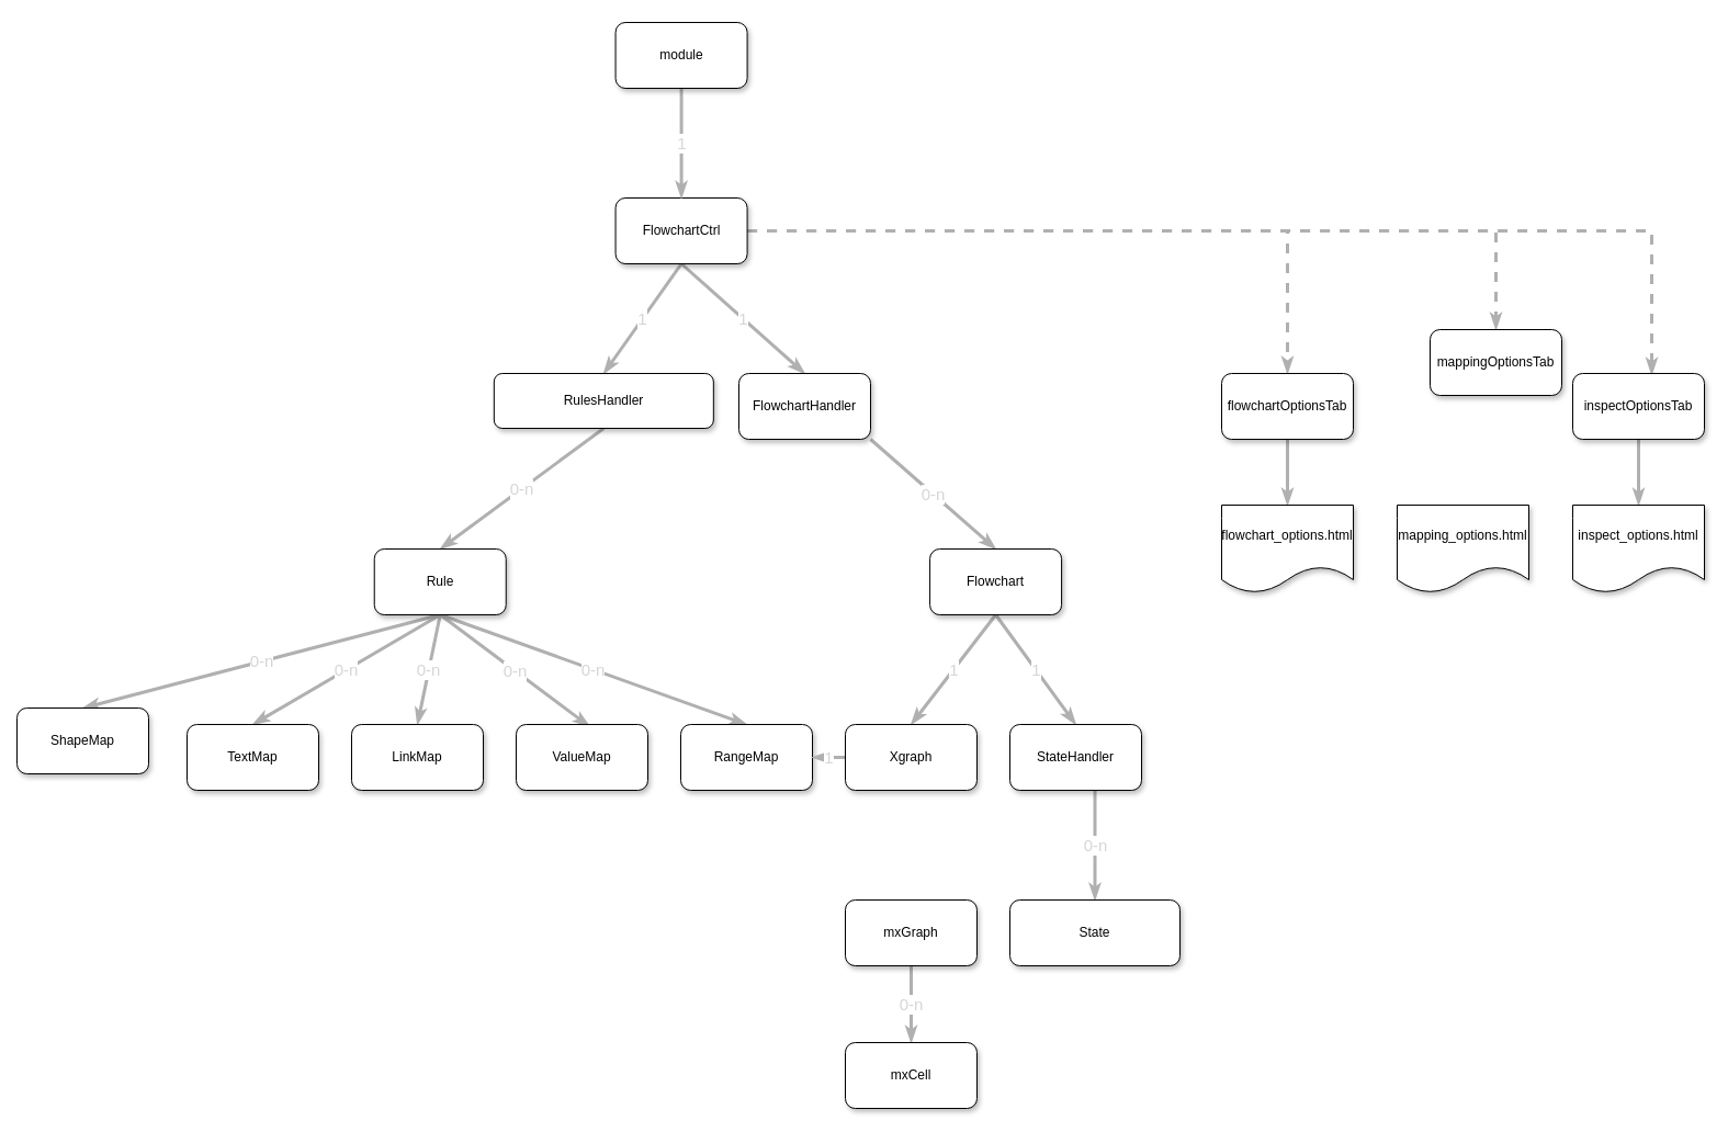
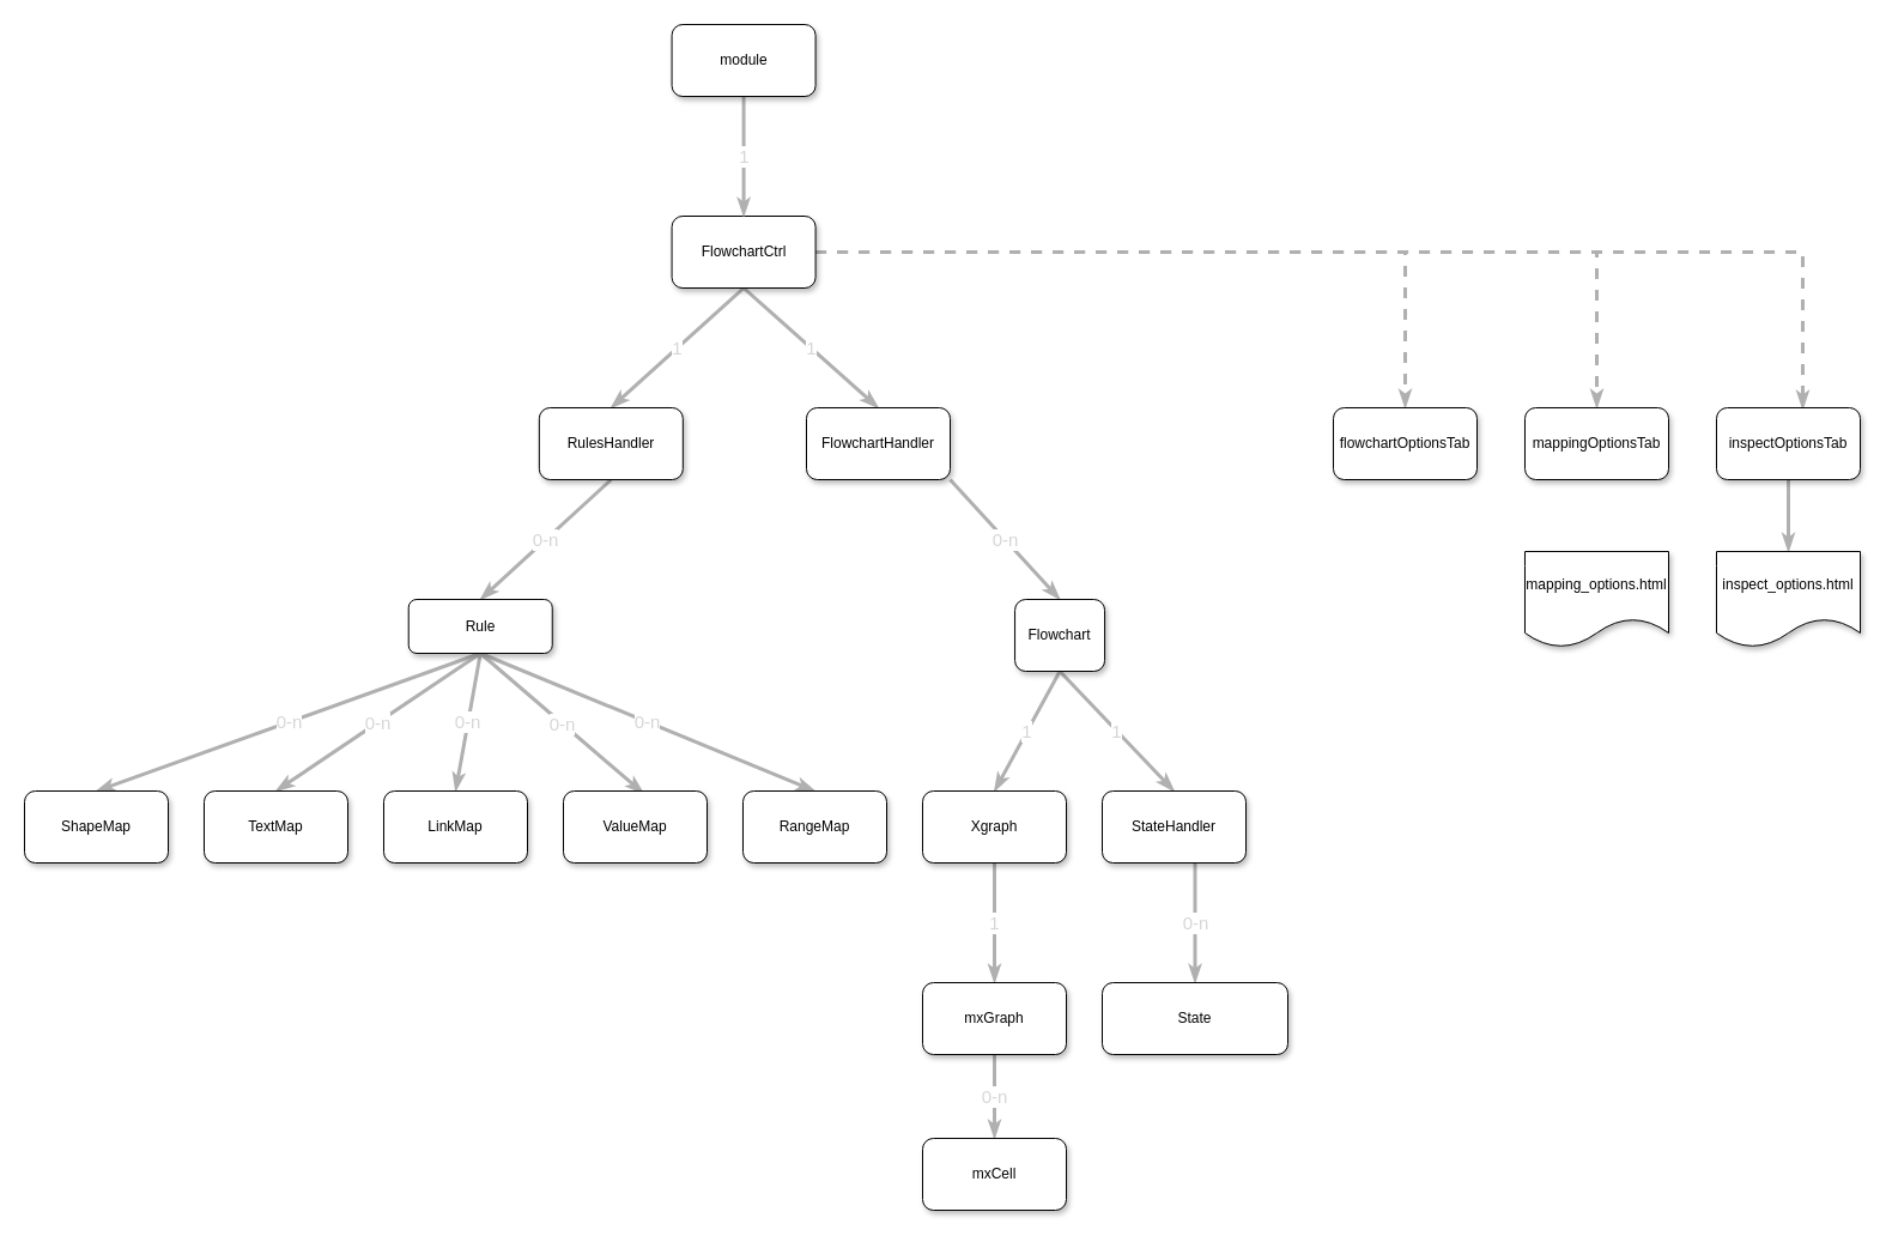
- <mxCell id="38" value="mappingOptionsTab" style="rounded=1;whiteSpace=wrap;html=1;fillColor=#FFFFFF;strokeColor=#000000;labelBorderColor=none;shadow=1;gradientColor=none;" parent="1" vertex="1"><mxGeometry x="1303" y="300" width="120" height="60" as="geometry" /></mxCell>
+ <mxCell id="38" value="mappingOptionsTab" style="rounded=1;whiteSpace=wrap;html=1;fillColor=#FFFFFF;strokeColor=#000000;labelBorderColor=none;shadow=1;gradientColor=none;" parent="1" vertex="1"><mxGeometry x="1273" y="340" width="120" height="60" as="geometry" /></mxCell>
- <mxCell id="11" value="RulesHandler" style="rounded=1;whiteSpace=wrap;html=1;fillColor=#FFFFFF;strokeColor=#000000;labelBorderColor=none;shadow=1;gradientColor=none;" parent="1" vertex="1"><mxGeometry x="449.829" y="340" width="200" height="50" as="geometry" /></mxCell>
+ <mxCell id="11" value="RulesHandler" style="rounded=1;whiteSpace=wrap;html=1;fillColor=#FFFFFF;strokeColor=#000000;labelBorderColor=none;shadow=1;gradientColor=none;" parent="1" vertex="1"><mxGeometry x="449.829" y="340" width="120" height="60" as="geometry" /></mxCell>
- <mxCell id="36" style="edgeStyle=orthogonalEdgeStyle;rounded=0;orthogonalLoop=1;jettySize=auto;html=1;endArrow=classicThin;endFill=1;labelBorderColor=none;labelBackgroundColor=#ffffff;strokeColor=#B0B0B0;strokeWidth=3;fontColor=#D6D6D6;fontSize=15;" parent="1" source="37" target="41" edge="1"><mxGeometry relative="1" as="geometry" /></mxCell>
- <mxCell id="41" value="flowchart_options.html" style="shape=document;whiteSpace=wrap;html=1;boundedLbl=1;fillColor=#FFFFFF;strokeColor=#000000;labelBorderColor=none;shadow=1;gradientColor=none;" parent="1" vertex="1"><mxGeometry x="1113" y="460" width="120" height="80" as="geometry" /></mxCell>
- <mxCell id="19" value="Rule" style="rounded=1;whiteSpace=wrap;html=1;fillColor=#FFFFFF;strokeColor=#000000;labelBorderColor=none;shadow=1;gradientColor=none;" parent="1" vertex="1"><mxGeometry x="340.742" y="500" width="120" height="60" as="geometry" /></mxCell>
+ <mxCell id="19" value="Rule" style="rounded=1;whiteSpace=wrap;html=1;fillColor=#FFFFFF;strokeColor=#000000;labelBorderColor=none;shadow=1;gradientColor=none;" parent="1" vertex="1"><mxGeometry x="340.742" y="500" width="120" height="45" as="geometry" /></mxCell>
- <mxCell id="22" value="Flowchart" style="rounded=1;whiteSpace=wrap;html=1;fillColor=#FFFFFF;strokeColor=#000000;labelBorderColor=none;shadow=1;gradientColor=none;" parent="1" vertex="1"><mxGeometry x="847.068" y="500" width="120" height="60" as="geometry" /></mxCell>
+ <mxCell id="22" value="Flowchart" style="rounded=1;whiteSpace=wrap;html=1;fillColor=#FFFFFF;strokeColor=#000000;labelBorderColor=none;shadow=1;gradientColor=none;" parent="1" vertex="1"><mxGeometry x="847.068" y="500" width="75" height="60" as="geometry" /></mxCell>
- <mxCell id="23" value="ShapeMap" style="rounded=1;whiteSpace=wrap;html=1;fillColor=#FFFFFF;strokeColor=#000000;labelBorderColor=none;shadow=1;gradientColor=none;" parent="1" vertex="1"><mxGeometry x="15" y="645" width="120" height="60" as="geometry" /></mxCell>
+ <mxCell id="23" value="ShapeMap" style="rounded=1;whiteSpace=wrap;html=1;fillColor=#FFFFFF;strokeColor=#000000;labelBorderColor=none;shadow=1;gradientColor=none;" parent="1" vertex="1"><mxGeometry x="20" y="660" width="120" height="60" as="geometry" /></mxCell>
- <mxCell id="28" value="1" style="rounded=0;orthogonalLoop=1;jettySize=auto;html=1;endArrow=classicThin;endFill=1;orthogonal=1;labelBorderColor=none;labelBackgroundColor=#ffffff;strokeColor=#B0B0B0;strokeWidth=3;fontColor=#D6D6D6;fontSize=15;" parent="1" source="29" target="26" edge="1"><mxGeometry relative="1" as="geometry" /></mxCell>
+ <mxCell id="28" value="1" style="rounded=0;orthogonalLoop=1;jettySize=auto;html=1;endArrow=classicThin;endFill=1;orthogonal=1;labelBorderColor=none;labelBackgroundColor=#ffffff;strokeColor=#B0B0B0;strokeWidth=3;fontColor=#D6D6D6;fontSize=15;" parent="1" source="29" target="31" edge="1"><mxGeometry relative="1" as="geometry" /></mxCell>
